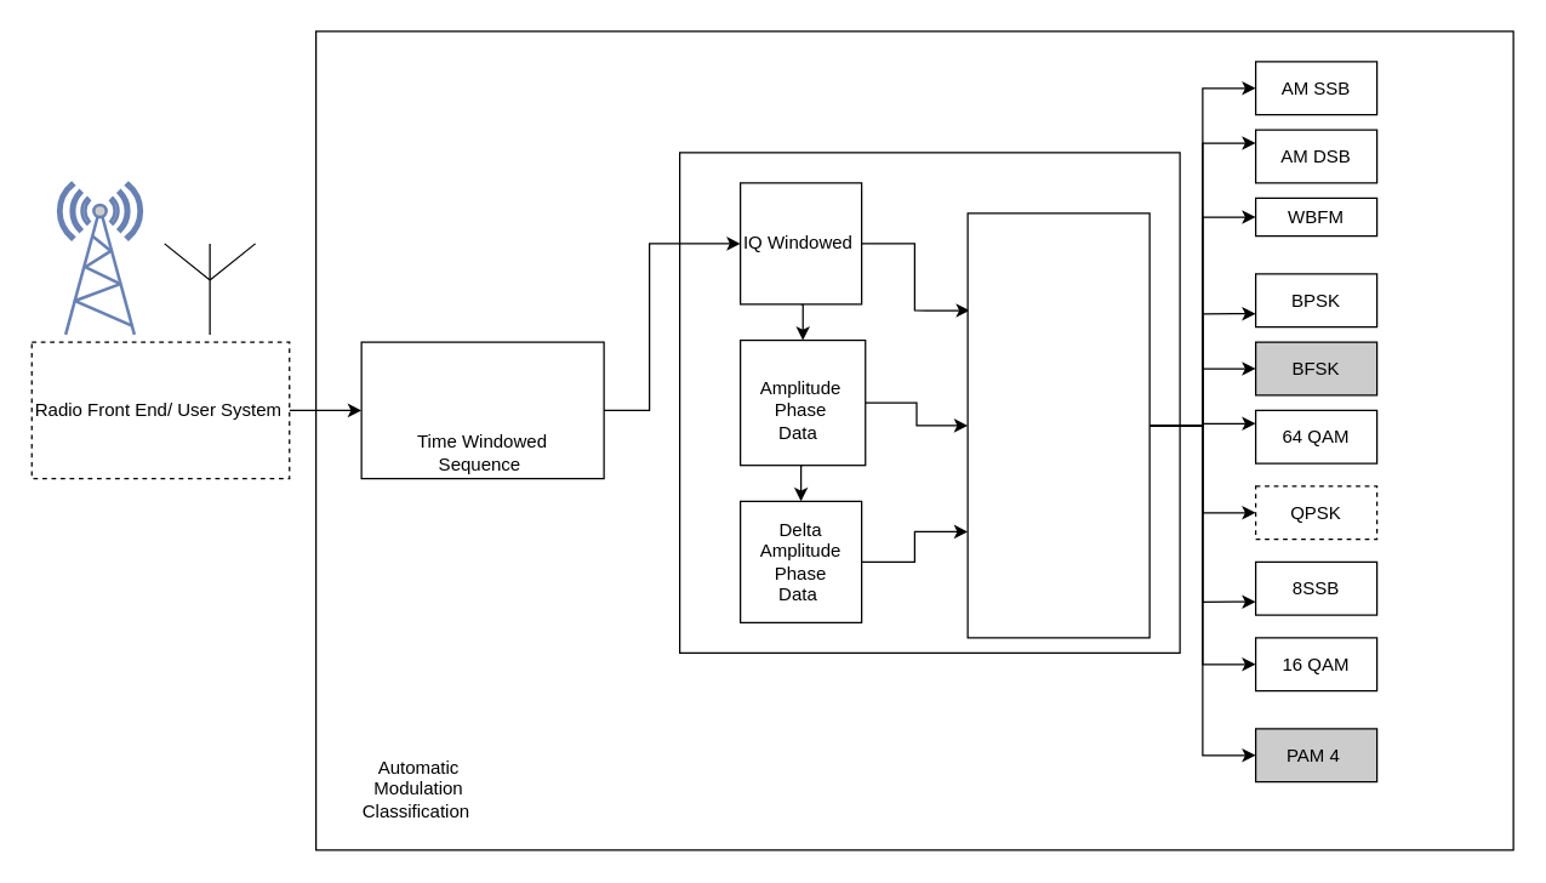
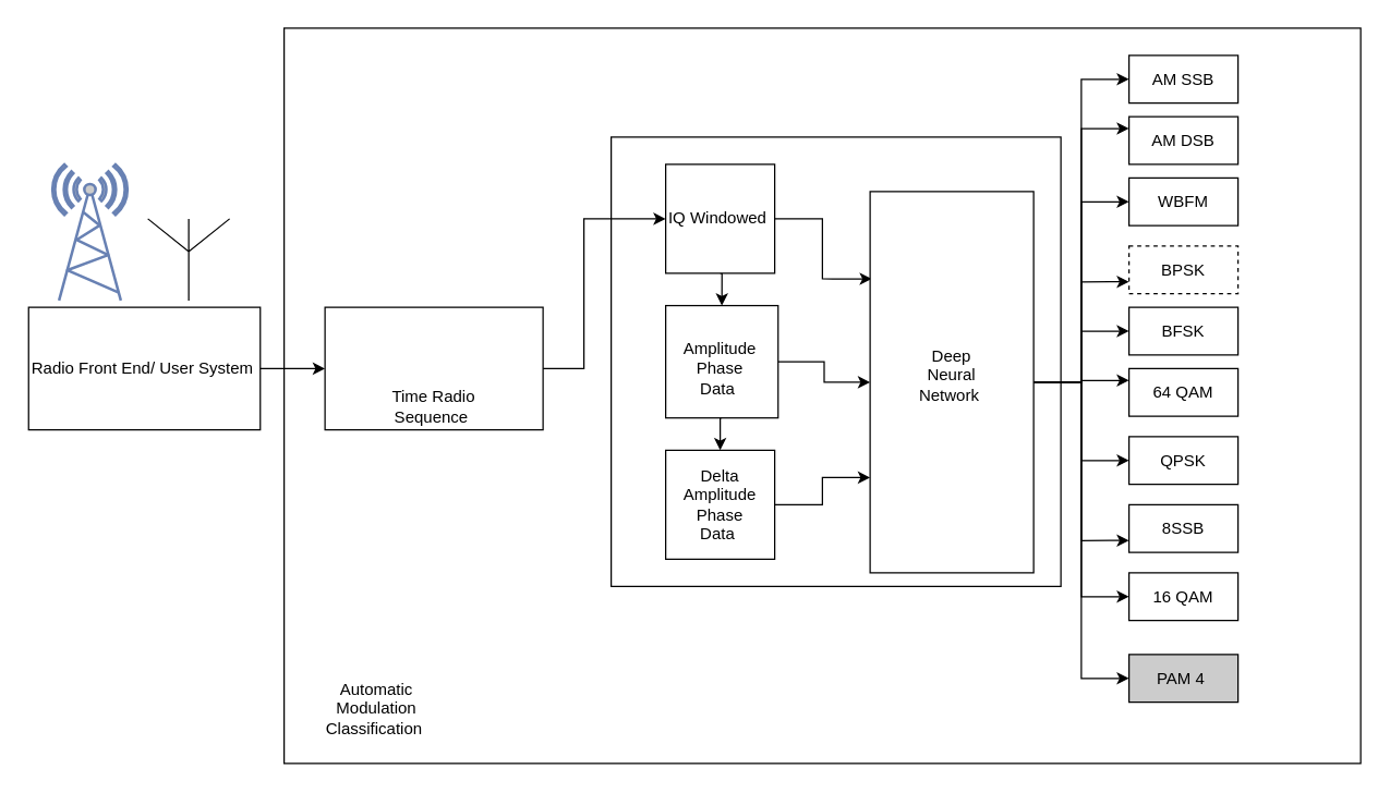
- <mxCell id="24" value="WBFM" style="rounded=0;whiteSpace=wrap;html=1;" vertex="1" parent="1"><mxGeometry x="828" y="130" width="80" height="25" as="geometry" /></mxCell>
+ <mxCell id="24" value="WBFM" style="rounded=0;whiteSpace=wrap;html=1;" vertex="1" parent="1"><mxGeometry x="828" y="130" width="80" height="35" as="geometry" /></mxCell>
- <mxCell id="31" value="BPSK" style="rounded=0;whiteSpace=wrap;html=1;" vertex="1" parent="1"><mxGeometry x="828" y="180" width="80" height="35" as="geometry" /></mxCell>
+ <mxCell id="31" value="BPSK" style="rounded=0;whiteSpace=wrap;html=1;dashed=1;" vertex="1" parent="1"><mxGeometry x="828" y="180" width="80" height="35" as="geometry" /></mxCell>
- <mxCell id="32" value="BFSK" style="rounded=0;whiteSpace=wrap;html=1;fillColor=#cccccc;" vertex="1" parent="1"><mxGeometry x="828" y="225" width="80" height="35" as="geometry" /></mxCell>
+ <mxCell id="32" value="BFSK" style="rounded=0;whiteSpace=wrap;html=1;" vertex="1" parent="1"><mxGeometry x="828" y="225" width="80" height="35" as="geometry" /></mxCell>
- <mxCell id="6" value="Radio Front End/ User System&amp;nbsp;" style="rounded=0;whiteSpace=wrap;html=1;dashed=1;" vertex="1" parent="1"><mxGeometry x="20.5" y="225" width="170" height="90" as="geometry" /></mxCell>
+ <mxCell id="6" value="Radio Front End/ User System&amp;nbsp;" style="rounded=0;whiteSpace=wrap;html=1;" vertex="1" parent="1"><mxGeometry x="20.5" y="225" width="170" height="90" as="geometry" /></mxCell>
+ <mxCell id="42" value="Deep Neural Network&amp;nbsp;" style="text;html=1;strokeColor=none;fillColor=none;align=center;verticalAlign=middle;whiteSpace=wrap;rounded=0;" vertex="1" parent="1"><mxGeometry x="678" y="235" width="40" height="80" as="geometry" /></mxCell>
- <mxCell id="39" value="Time Windowed Sequence&amp;nbsp;" style="text;html=1;strokeColor=none;fillColor=none;align=center;verticalAlign=middle;whiteSpace=wrap;rounded=0;" vertex="1" parent="1"><mxGeometry x="268" y="290" width="100" height="15" as="geometry" /></mxCell>
+ <mxCell id="39" value="Time Radio Sequence&amp;nbsp;" style="text;html=1;strokeColor=none;fillColor=none;align=center;verticalAlign=middle;whiteSpace=wrap;rounded=0;" vertex="1" parent="1"><mxGeometry x="268" y="290" width="100" height="15" as="geometry" /></mxCell>
- <mxCell id="34" value="QPSK" style="rounded=0;whiteSpace=wrap;html=1;dashed=1;" vertex="1" parent="1"><mxGeometry x="828" y="320" width="80" height="35" as="geometry" /></mxCell>
+ <mxCell id="34" value="QPSK" style="rounded=0;whiteSpace=wrap;html=1;" vertex="1" parent="1"><mxGeometry x="828" y="320" width="80" height="35" as="geometry" /></mxCell>
